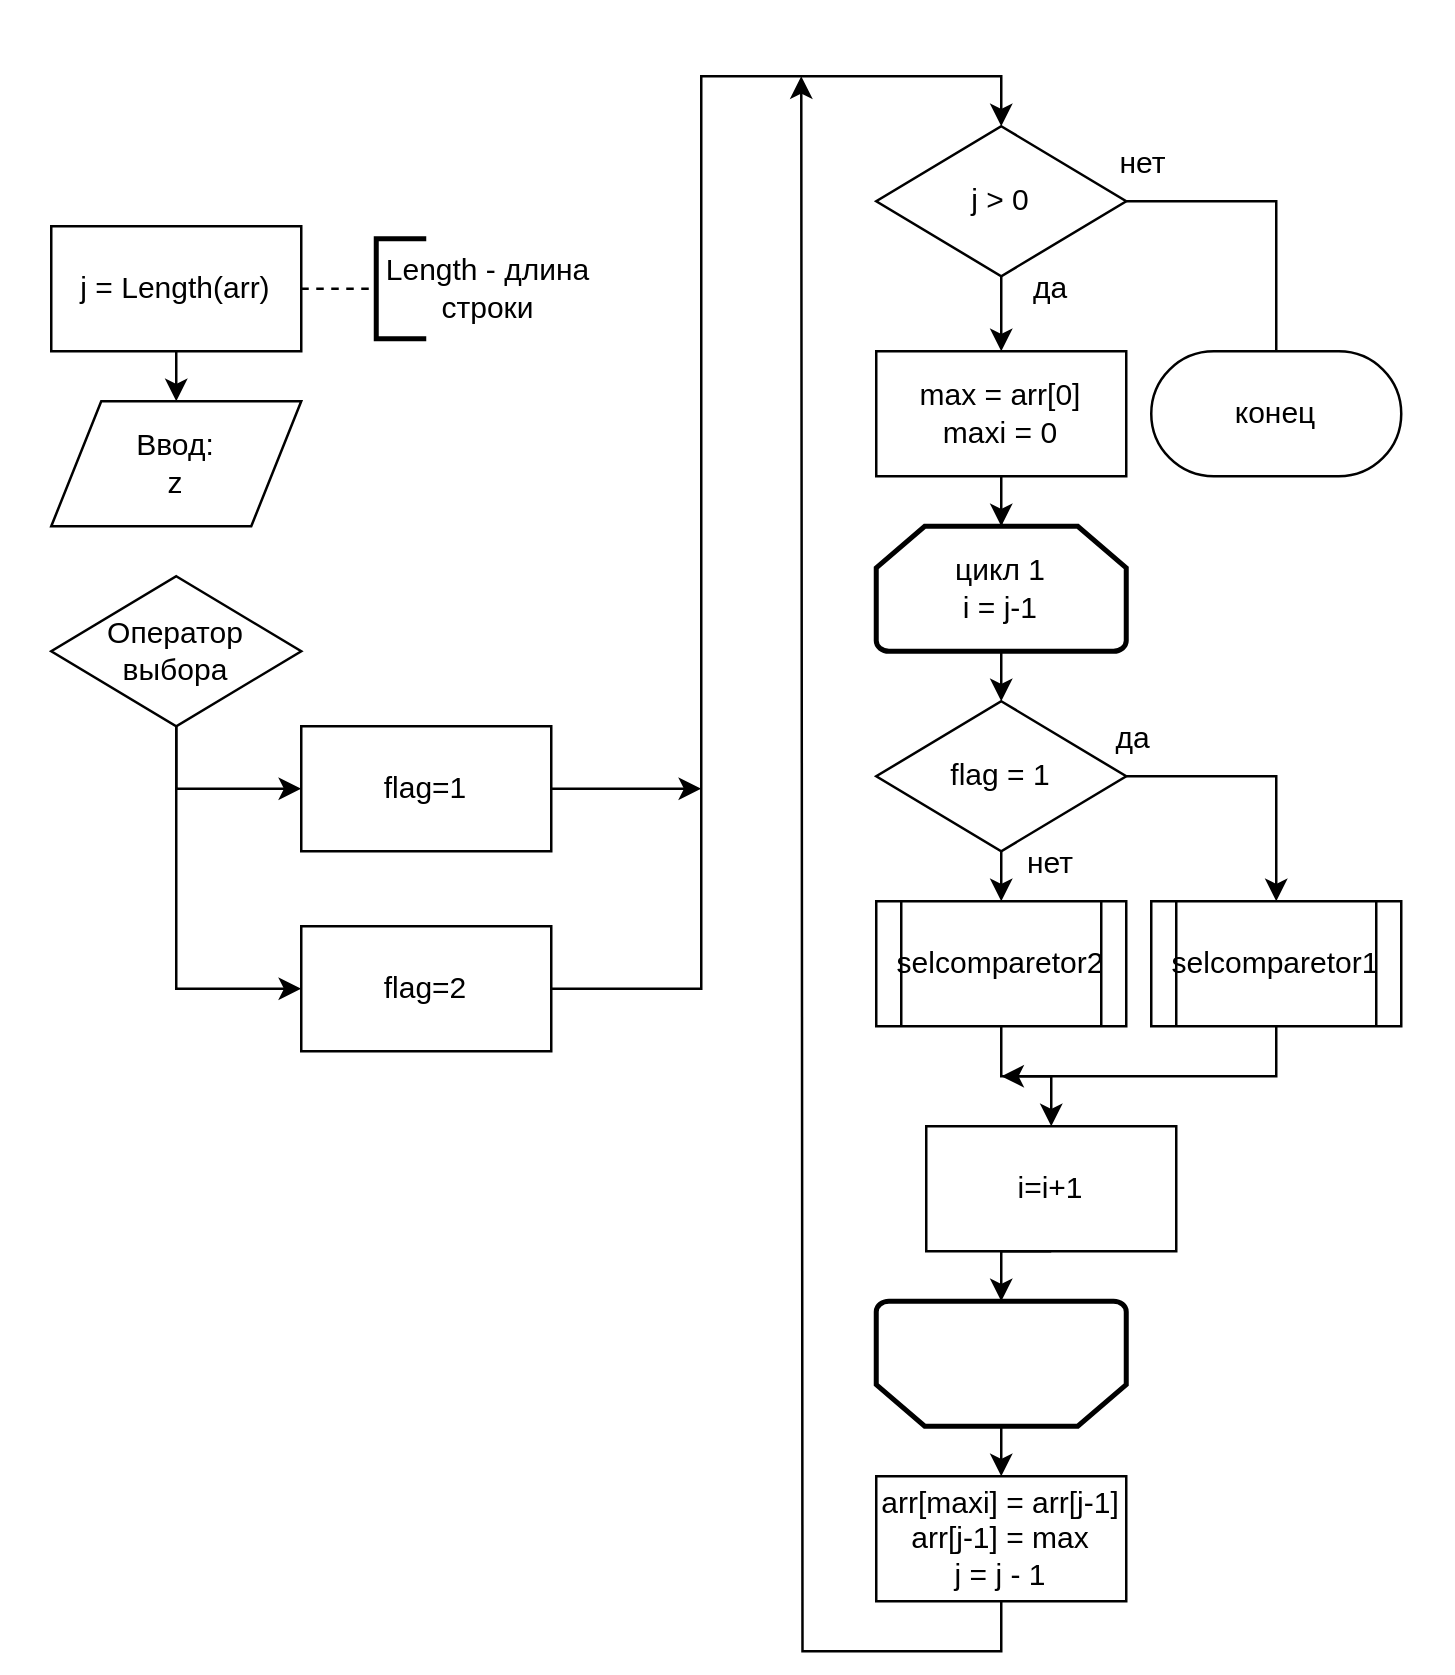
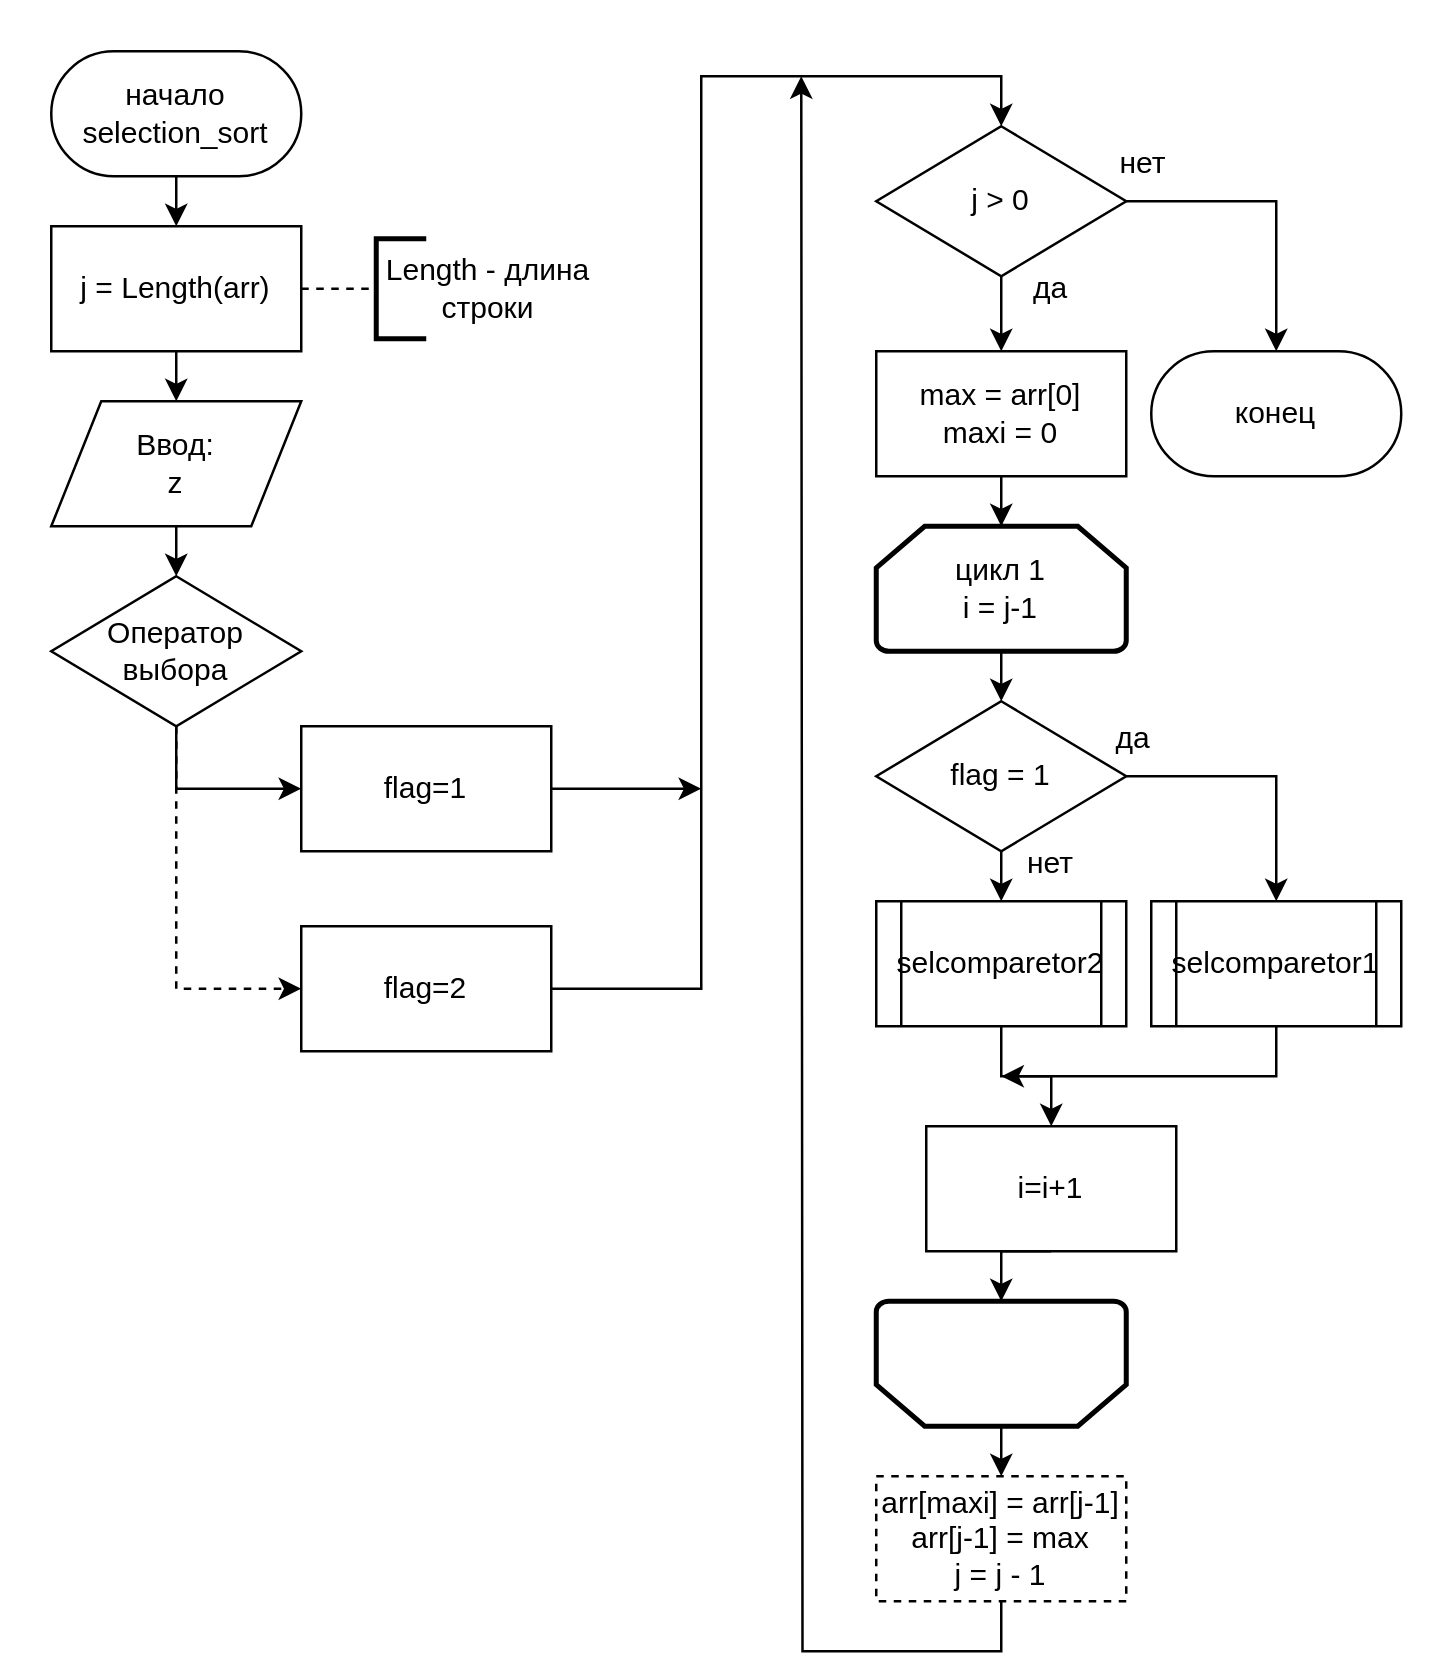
+ <mxCell id="3" value="начало&lt;br&gt;selection_sort" style="rounded=1;whiteSpace=wrap;html=1;arcSize=50;" vertex="1" parent="1"><mxGeometry x="20" y="20" width="100" height="50" as="geometry" /></mxCell>
+ <mxCell id="2" style="edgeStyle=orthogonalEdgeStyle;rounded=0;orthogonalLoop=1;jettySize=auto;html=1;exitX=0.5;exitY=1;exitDx=0;exitDy=0;entryX=0.5;entryY=0;entryDx=0;entryDy=0;" edge="1" parent="1" source="3" target="5"><mxGeometry relative="1" as="geometry" /></mxCell>
- <mxCell id="19" style="edgeStyle=orthogonalEdgeStyle;rounded=0;orthogonalLoop=1;jettySize=auto;html=1;exitX=1;exitY=0.5;exitDx=0;exitDy=0;entryX=0.5;entryY=0;entryDx=0;entryDy=0;endArrow=none;" edge="1" parent="1" source="20" target="42"><mxGeometry relative="1" as="geometry" /></mxCell>
+ <mxCell id="19" style="edgeStyle=orthogonalEdgeStyle;rounded=0;orthogonalLoop=1;jettySize=auto;html=1;exitX=1;exitY=0.5;exitDx=0;exitDy=0;entryX=0.5;entryY=0;entryDx=0;entryDy=0;" edge="1" parent="1" source="20" target="42"><mxGeometry relative="1" as="geometry" /></mxCell>
+ <mxCell id="12" style="edgeStyle=orthogonalEdgeStyle;rounded=0;orthogonalLoop=1;jettySize=auto;html=1;exitX=0.5;exitY=1;exitDx=0;exitDy=0;entryX=0.5;entryY=0;entryDx=0;entryDy=0;" edge="1" parent="1" source="13" target="11"><mxGeometry relative="1" as="geometry" /></mxCell>
- <mxCell id="10" style="edgeStyle=orthogonalEdgeStyle;rounded=0;orthogonalLoop=1;jettySize=auto;html=1;exitX=0.5;exitY=1;exitDx=0;exitDy=0;entryX=0;entryY=0.5;entryDx=0;entryDy=0;" edge="1" parent="1" source="11" target="17"><mxGeometry relative="1" as="geometry" /></mxCell>
+ <mxCell id="10" style="edgeStyle=orthogonalEdgeStyle;rounded=0;orthogonalLoop=1;jettySize=auto;html=1;exitX=0.5;exitY=1;exitDx=0;exitDy=0;entryX=0;entryY=0.5;entryDx=0;entryDy=0;dashed=1;" edge="1" parent="1" source="11" target="17"><mxGeometry relative="1" as="geometry" /></mxCell>
- <mxCell id="37" value="&lt;div&gt;arr[maxi] = arr[j-1]&lt;/div&gt;&lt;div&gt;&lt;span style=&quot;background-color: initial;&quot;&gt;arr[j-1] = max&lt;/span&gt;&lt;/div&gt;&lt;div&gt;&lt;span style=&quot;background-color: initial;&quot;&gt;j = j - 1&lt;/span&gt;&lt;/div&gt;" style="rounded=0;whiteSpace=wrap;html=1;" vertex="1" parent="1"><mxGeometry x="350" y="590" width="100" height="50" as="geometry" /></mxCell>
+ <mxCell id="37" value="&lt;div&gt;arr[maxi] = arr[j-1]&lt;/div&gt;&lt;div&gt;&lt;span style=&quot;background-color: initial;&quot;&gt;arr[j-1] = max&lt;/span&gt;&lt;/div&gt;&lt;div&gt;&lt;span style=&quot;background-color: initial;&quot;&gt;j = j - 1&lt;/span&gt;&lt;/div&gt;" style="rounded=0;whiteSpace=wrap;html=1;dashed=1;" vertex="1" parent="1"><mxGeometry x="350" y="590" width="100" height="50" as="geometry" /></mxCell>
